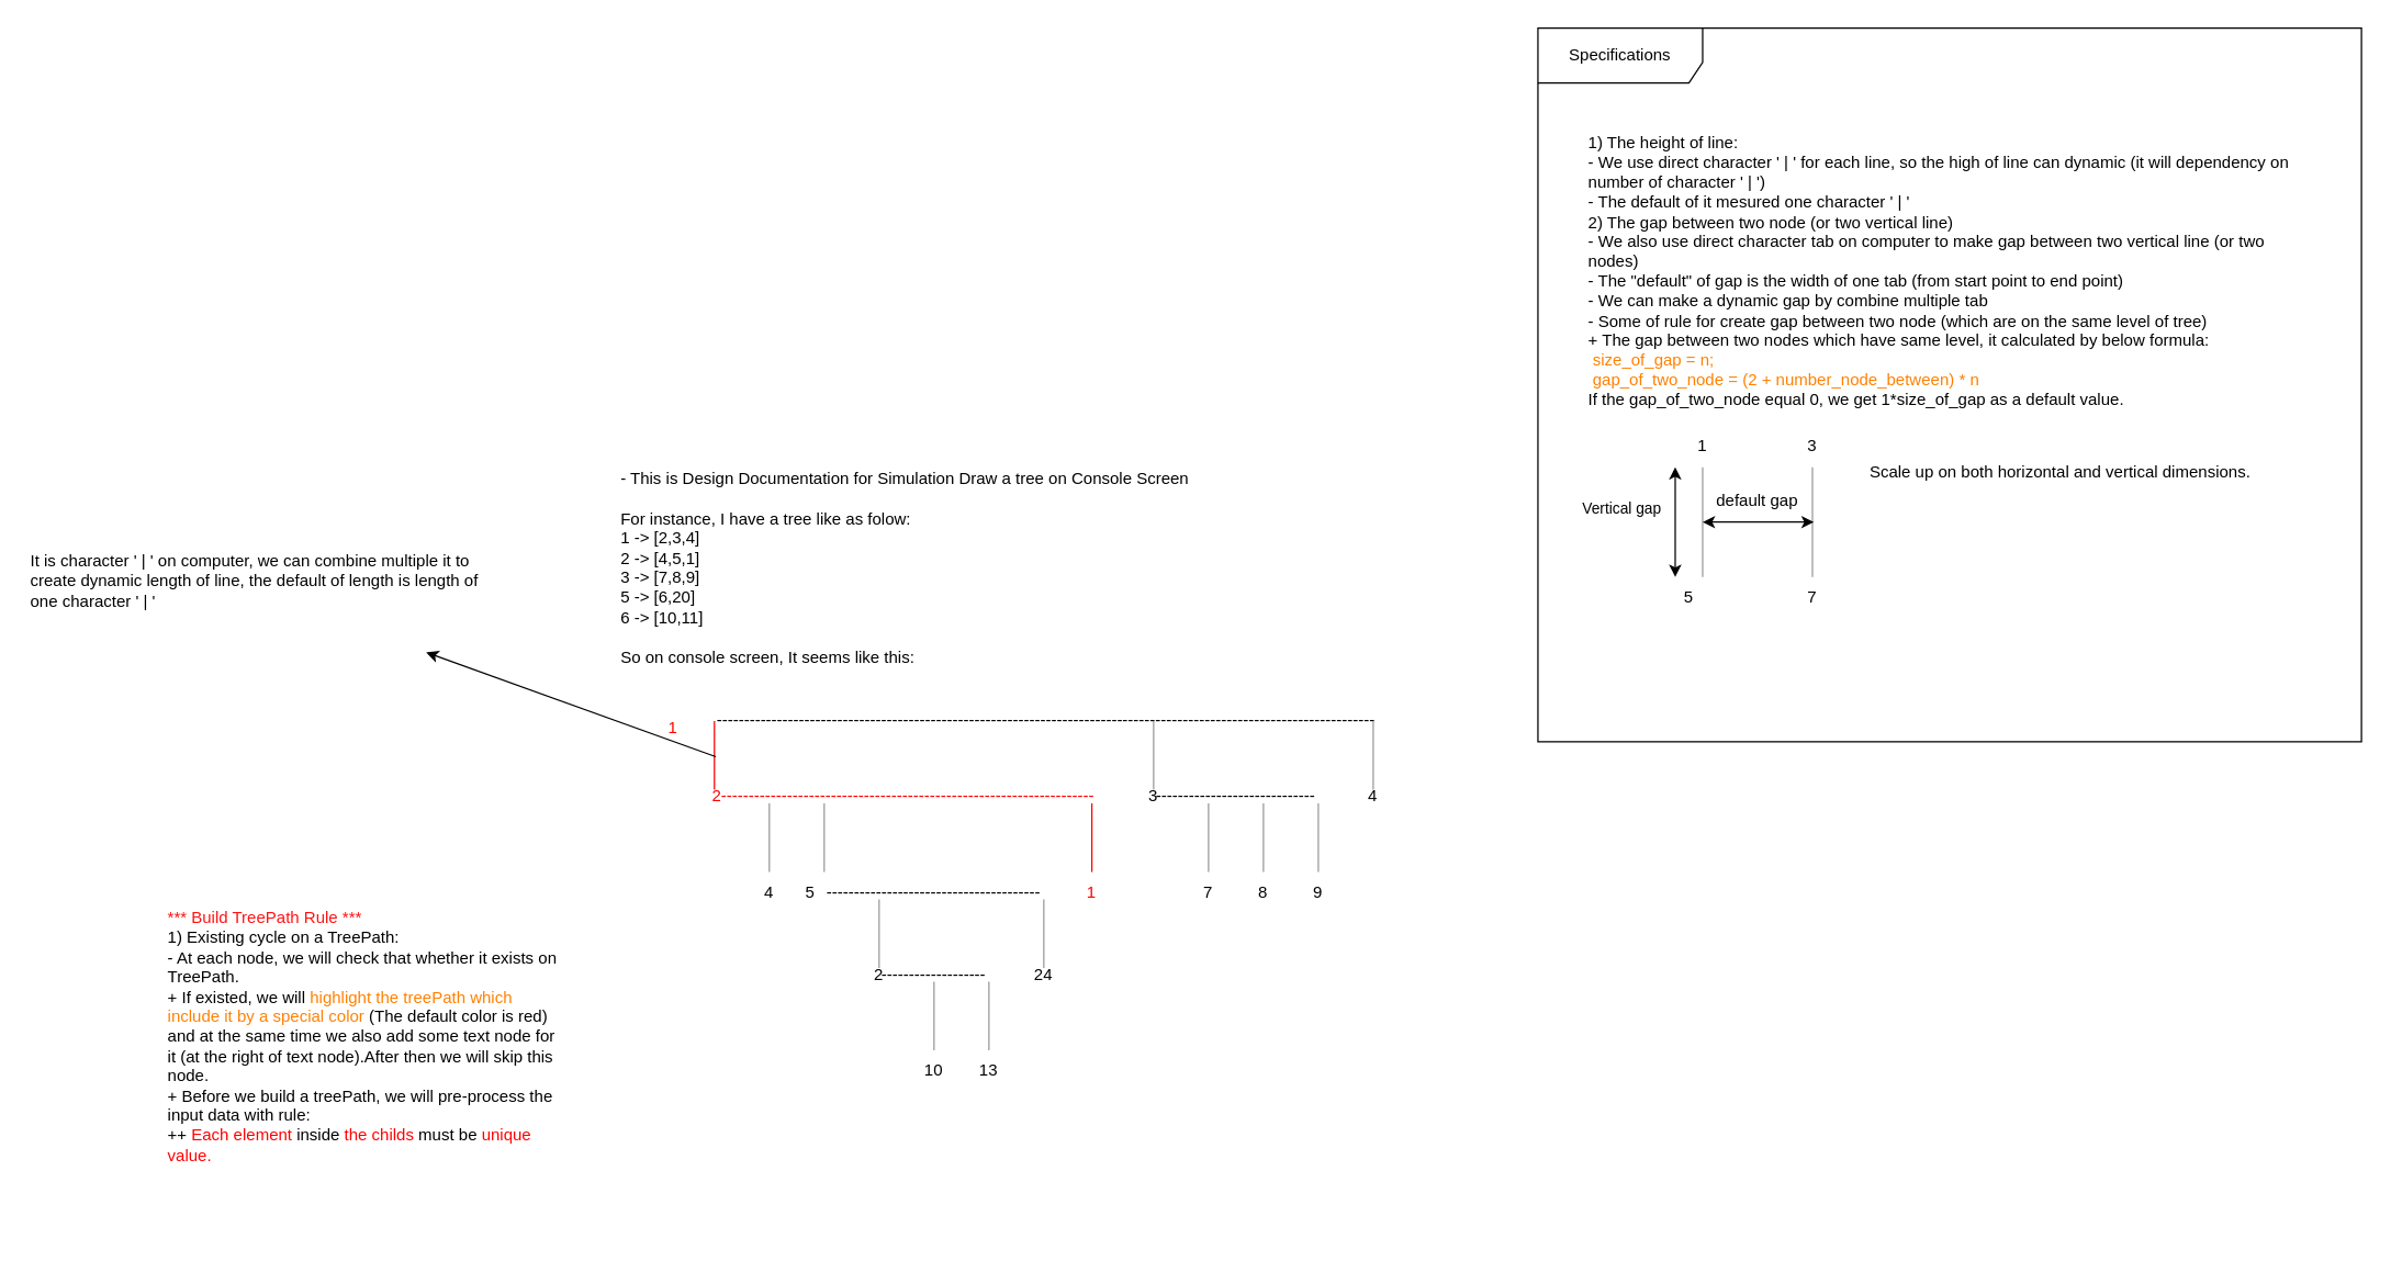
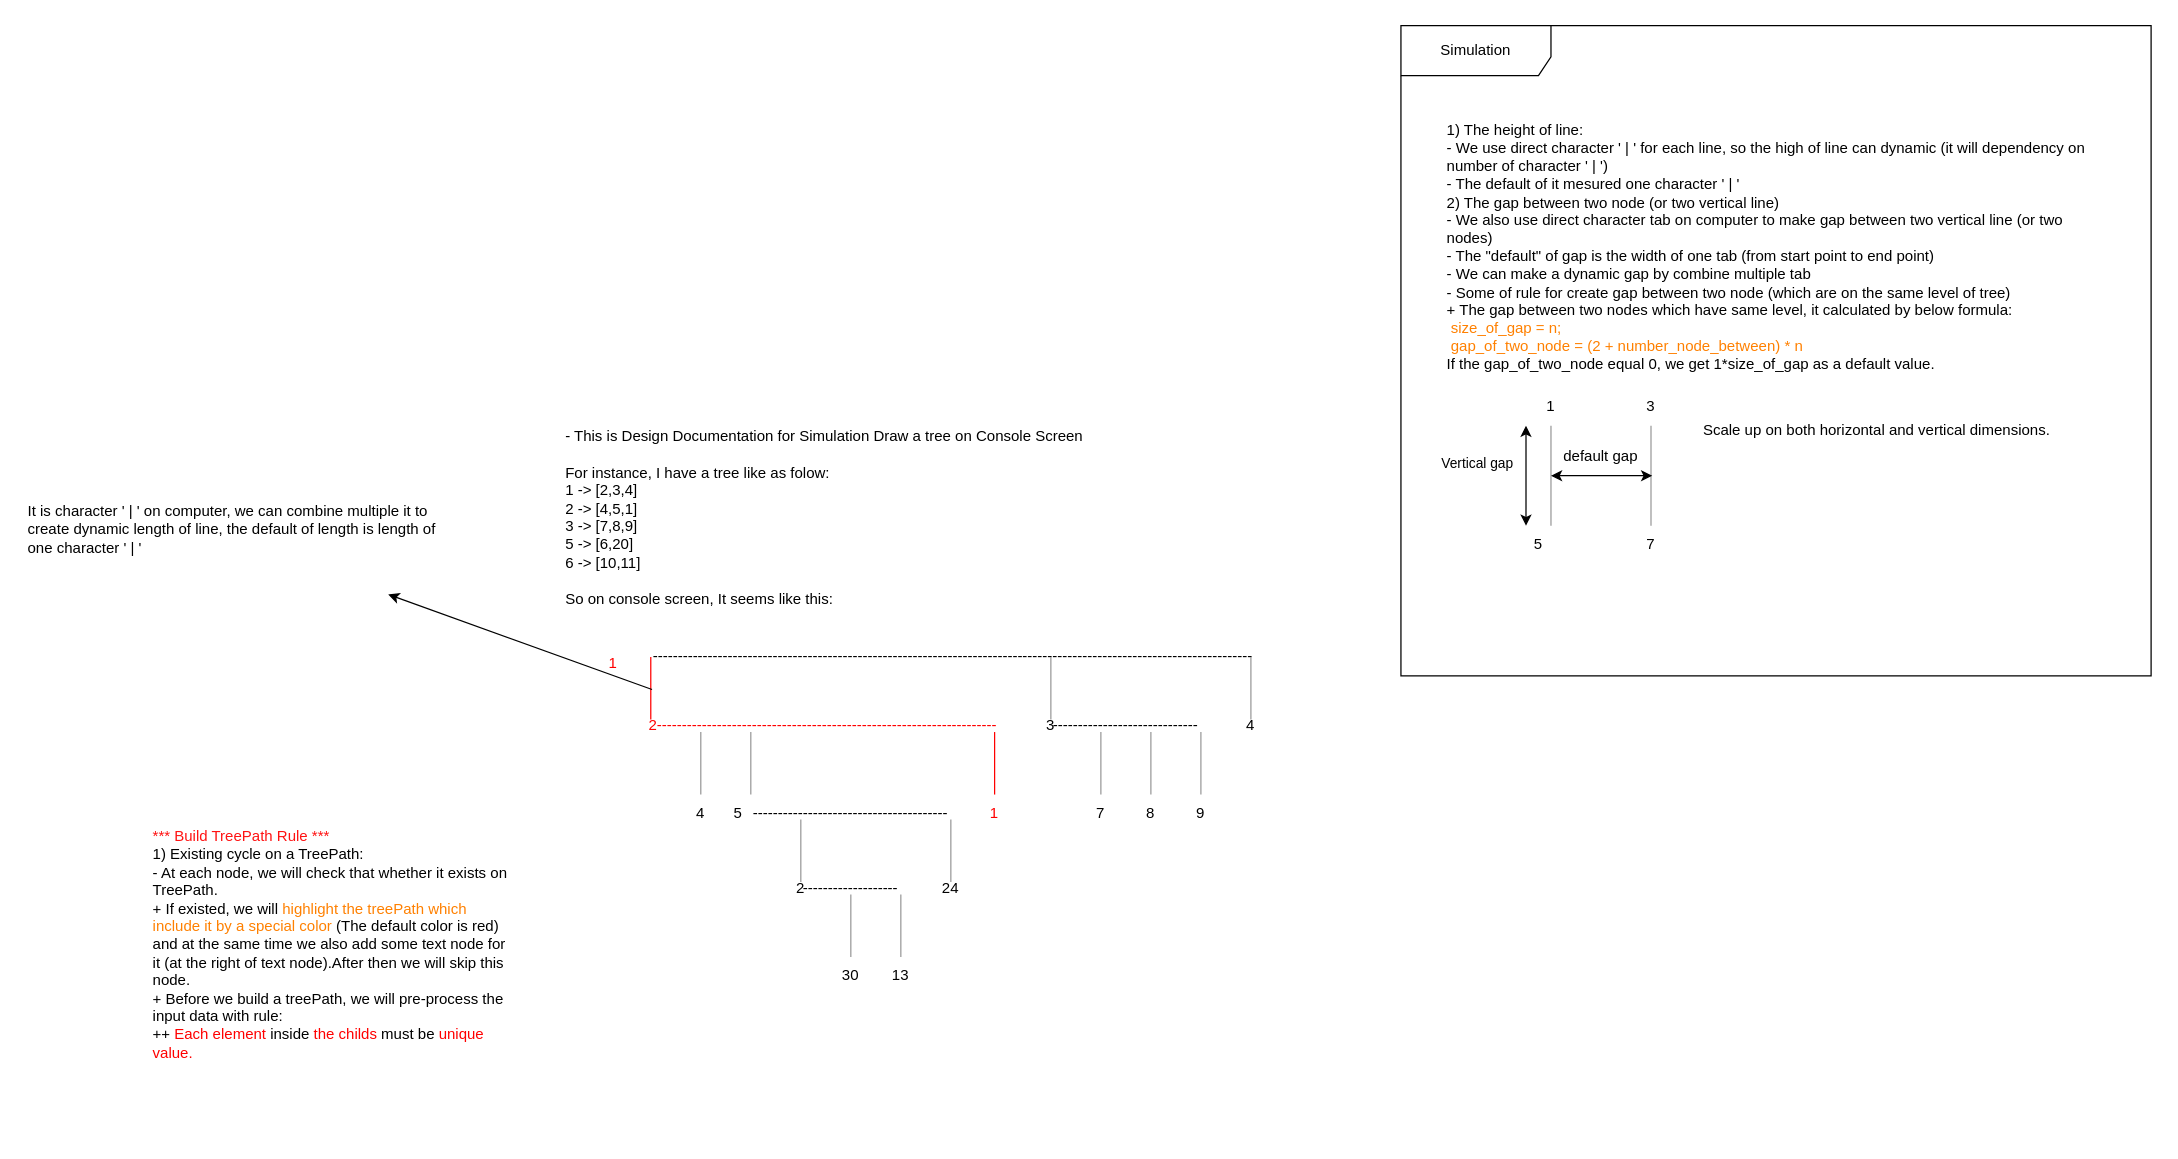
- <mxCell id="11" value="Specifications" style="shape=umlFrame;whiteSpace=wrap;html=1;pointerEvents=0;width=120;height=40;" parent="1" vertex="1"><mxGeometry x="1120" y="20" width="600" height="520" as="geometry" /></mxCell>
+ <mxCell id="11" value="Simulation" style="shape=umlFrame;whiteSpace=wrap;html=1;pointerEvents=0;width=120;height=40;" parent="1" vertex="1"><mxGeometry x="1120" y="20" width="600" height="520" as="geometry" /></mxCell>
- <mxCell id="29" value="10" style="text;html=1;align=center;verticalAlign=middle;whiteSpace=wrap;rounded=0;" vertex="1" parent="1"><mxGeometry x="650" y="765" width="60" height="30" as="geometry" /></mxCell>
+ <mxCell id="29" value="30" style="text;html=1;align=center;verticalAlign=middle;whiteSpace=wrap;rounded=0;" vertex="1" parent="1"><mxGeometry x="650" y="765" width="60" height="30" as="geometry" /></mxCell>
